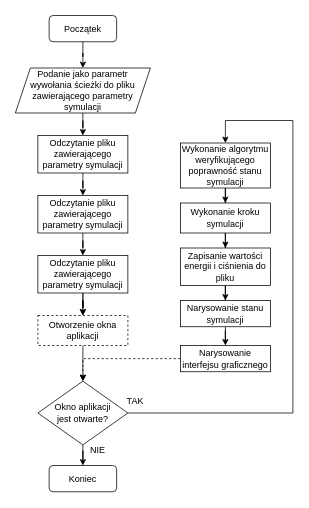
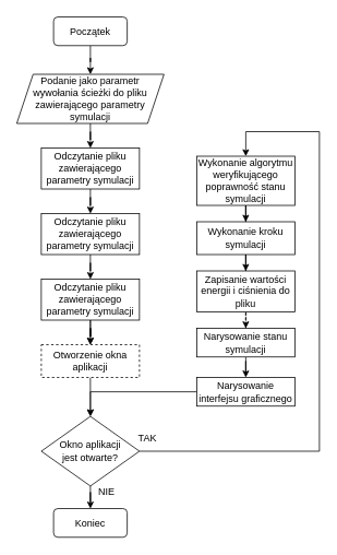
- <mxCell id="16" style="edgeStyle=orthogonalEdgeStyle;rounded=0;orthogonalLoop=1;jettySize=auto;html=1;entryX=0.5;entryY=0;entryDx=0;entryDy=0;" edge="1" parent="1" source="17" target="19"><mxGeometry relative="1" as="geometry" /></mxCell>
+ <mxCell id="16" style="edgeStyle=orthogonalEdgeStyle;rounded=0;orthogonalLoop=1;jettySize=auto;html=1;entryX=0.5;entryY=0;entryDx=0;entryDy=0;dashed=1;" edge="1" parent="1" source="17" target="19"><mxGeometry relative="1" as="geometry" /></mxCell>
- <mxCell id="20" style="edgeStyle=orthogonalEdgeStyle;rounded=0;orthogonalLoop=1;jettySize=auto;html=1;entryX=0.5;entryY=0;entryDx=0;entryDy=0;dashed=1;" edge="1" parent="1" source="21" target="11"><mxGeometry relative="1" as="geometry" /></mxCell>
+ <mxCell id="20" style="edgeStyle=orthogonalEdgeStyle;rounded=0;orthogonalLoop=1;jettySize=auto;html=1;entryX=0.5;entryY=0;entryDx=0;entryDy=0;" edge="1" parent="1" source="21" target="11"><mxGeometry relative="1" as="geometry" /></mxCell>
